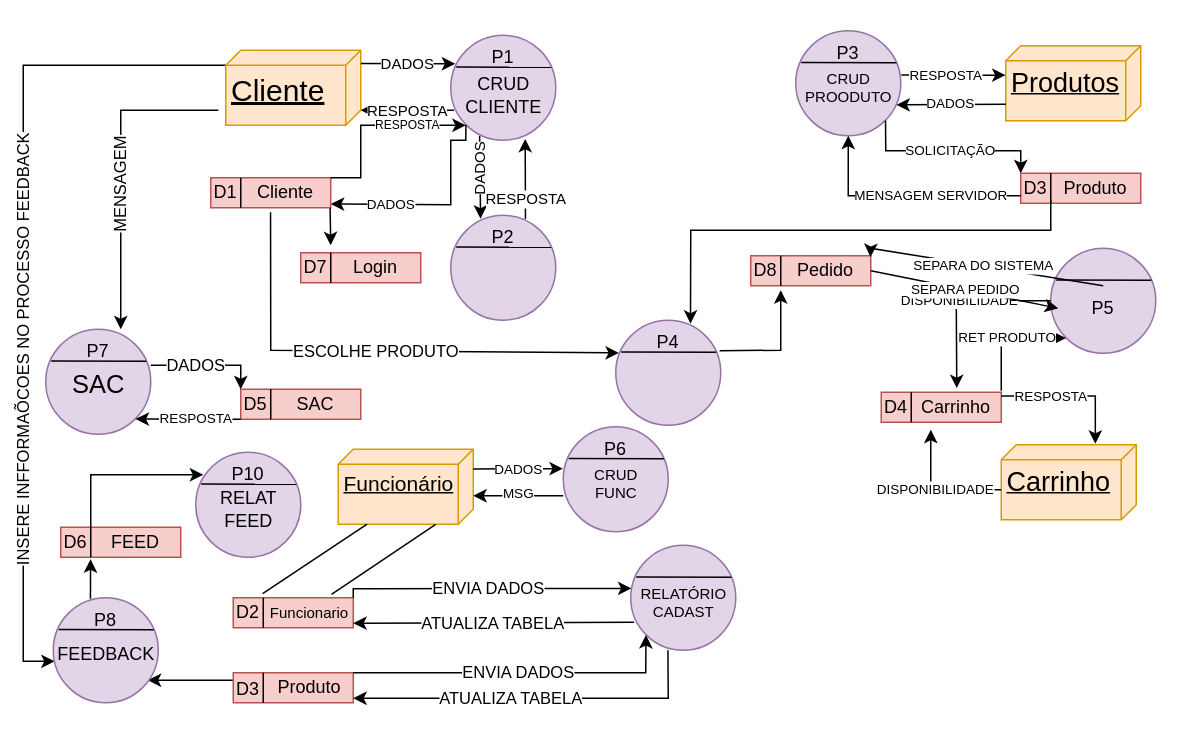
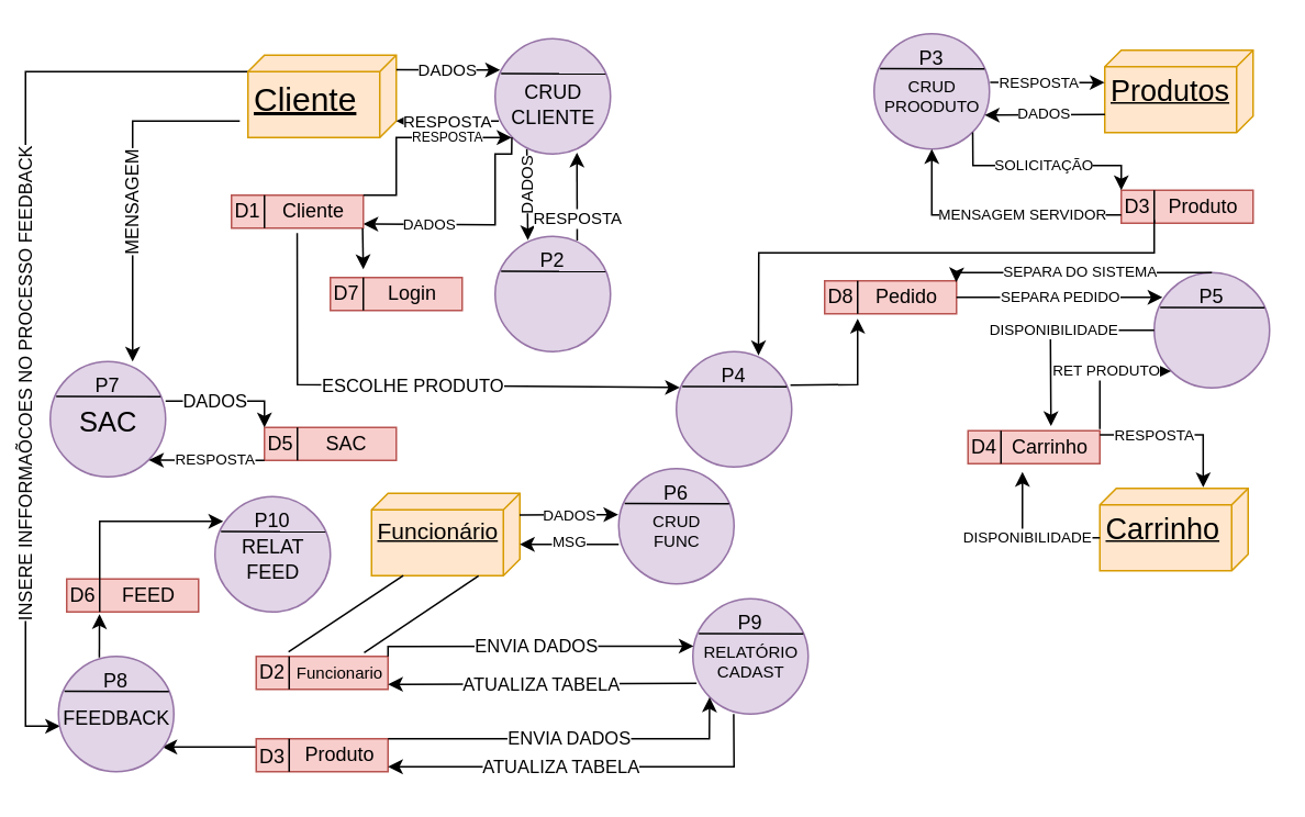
- <mxCell id="7" value="P1" style="text;html=1;strokeColor=none;fillColor=none;align=center;verticalAlign=middle;whiteSpace=wrap;rounded=0;" vertex="1" parent="1"><mxGeometry x="305" y="23" width="60" height="30" as="geometry" /></mxCell>
- <mxCell id="52" value="P5" style="text;html=1;strokeColor=none;fillColor=none;align=center;verticalAlign=middle;whiteSpace=wrap;rounded=0;" vertex="1" parent="1"><mxGeometry x="705" y="190" width="60" height="30" as="geometry" /></mxCell>
+ <mxCell id="52" value="P5" style="text;html=1;strokeColor=none;fillColor=none;align=center;verticalAlign=middle;whiteSpace=wrap;rounded=0;" vertex="1" parent="1"><mxGeometry x="705" y="165" width="60" height="30" as="geometry" /></mxCell>
+ <mxCell id="78" value="P9" style="text;html=1;strokeColor=none;fillColor=none;align=center;verticalAlign=middle;whiteSpace=wrap;rounded=0;" vertex="1" parent="1"><mxGeometry x="425" y="363" width="60" height="30" as="geometry" /></mxCell>
